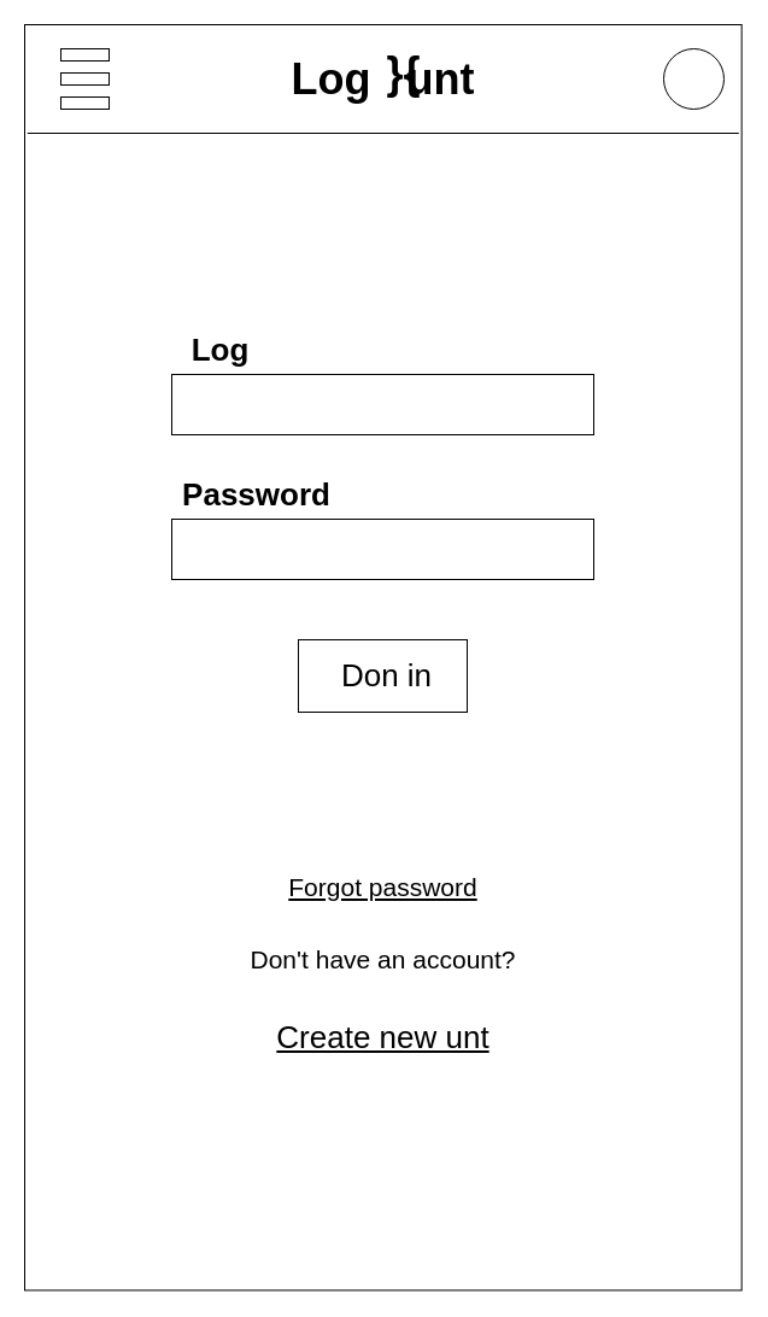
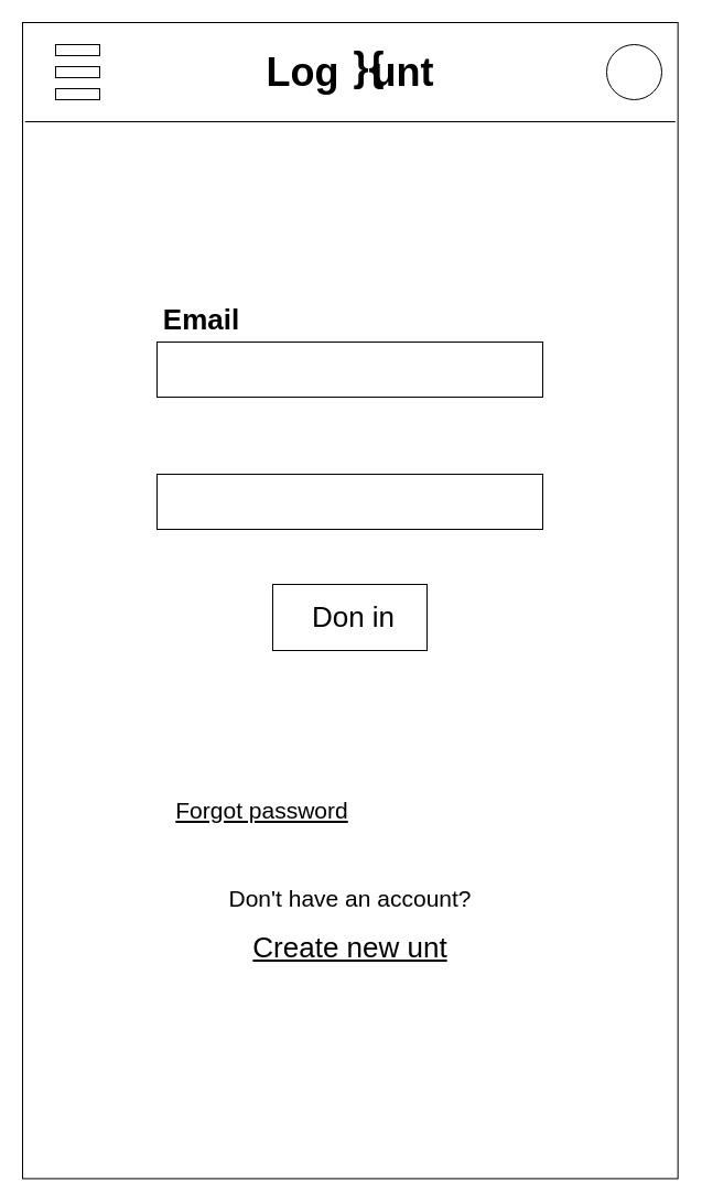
- <mxCell id="9" value="Log" style="text;html=1;align=center;verticalAlign=middle;resizable=0;points=[];autosize=1;strokeColor=none;fillColor=none;fontSize=26;fontStyle=1" vertex="1" parent="1"><mxGeometry x="142.34" y="270" width="80" height="40" as="geometry" /></mxCell>
+ <mxCell id="9" value="Email" style="text;html=1;align=center;verticalAlign=middle;resizable=0;points=[];autosize=1;strokeColor=none;fillColor=none;fontSize=26;fontStyle=1" vertex="1" parent="1"><mxGeometry x="142.34" y="270" width="80" height="40" as="geometry" /></mxCell>
- <mxCell id="10" value="Password" style="text;html=1;align=center;verticalAlign=middle;resizable=0;points=[];autosize=1;strokeColor=none;fillColor=none;fontSize=26;fontStyle=1" vertex="1" parent="1"><mxGeometry x="142.01" y="390" width="140" height="40" as="geometry" /></mxCell>
- <mxCell id="18" value="Forgot password" style="text;html=1;align=center;verticalAlign=middle;resizable=0;points=[];autosize=1;strokeColor=none;fillColor=none;fontSize=21;fontStyle=4" vertex="1" parent="1"><mxGeometry x="232.33" y="720" width="170" height="30" as="geometry" /></mxCell>
+ <mxCell id="18" value="Forgot password" style="text;html=1;align=center;verticalAlign=middle;resizable=0;points=[];autosize=1;strokeColor=none;fillColor=none;fontSize=21;fontStyle=4" vertex="1" parent="1"><mxGeometry x="152.33" y="720" width="170" height="30" as="geometry" /></mxCell>
- <mxCell id="16" value="Don't have an account?" style="text;html=1;align=center;verticalAlign=middle;resizable=0;points=[];autosize=1;strokeColor=none;fillColor=none;fontSize=21;" vertex="1" parent="1"><mxGeometry x="197.33" y="780" width="240" height="30" as="geometry" /></mxCell>
+ <mxCell id="16" value="Don't have an account?" style="text;html=1;align=center;verticalAlign=middle;resizable=0;points=[];autosize=1;strokeColor=none;fillColor=none;fontSize=21;" vertex="1" parent="1"><mxGeometry x="197.33" y="800" width="240" height="30" as="geometry" /></mxCell>
